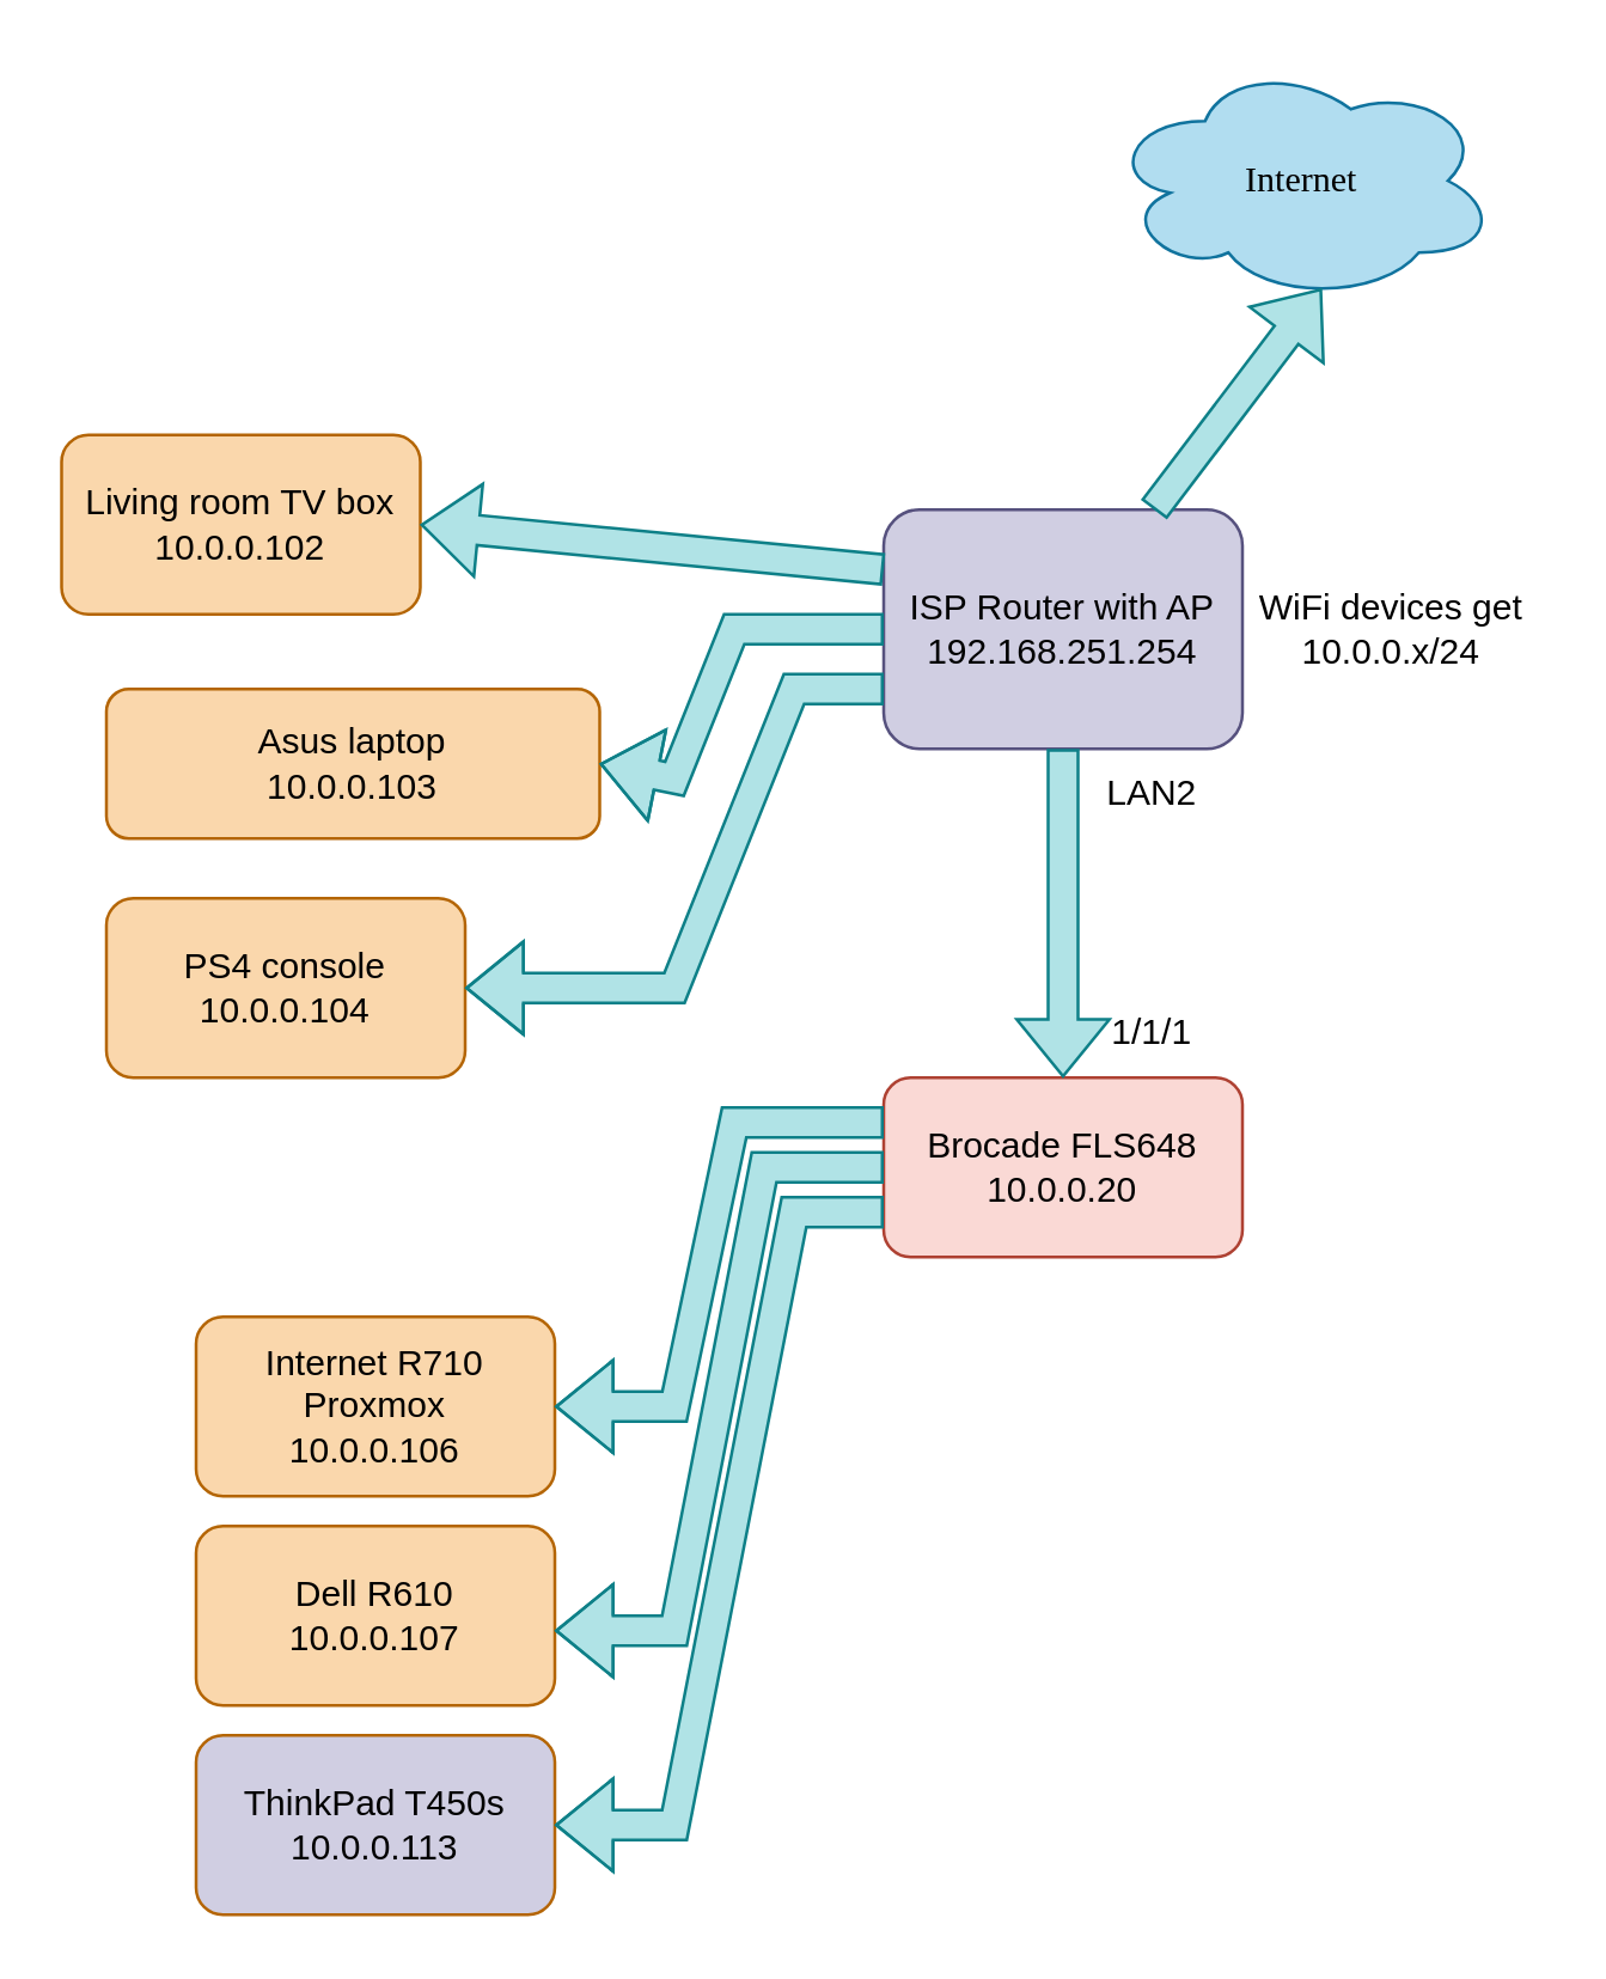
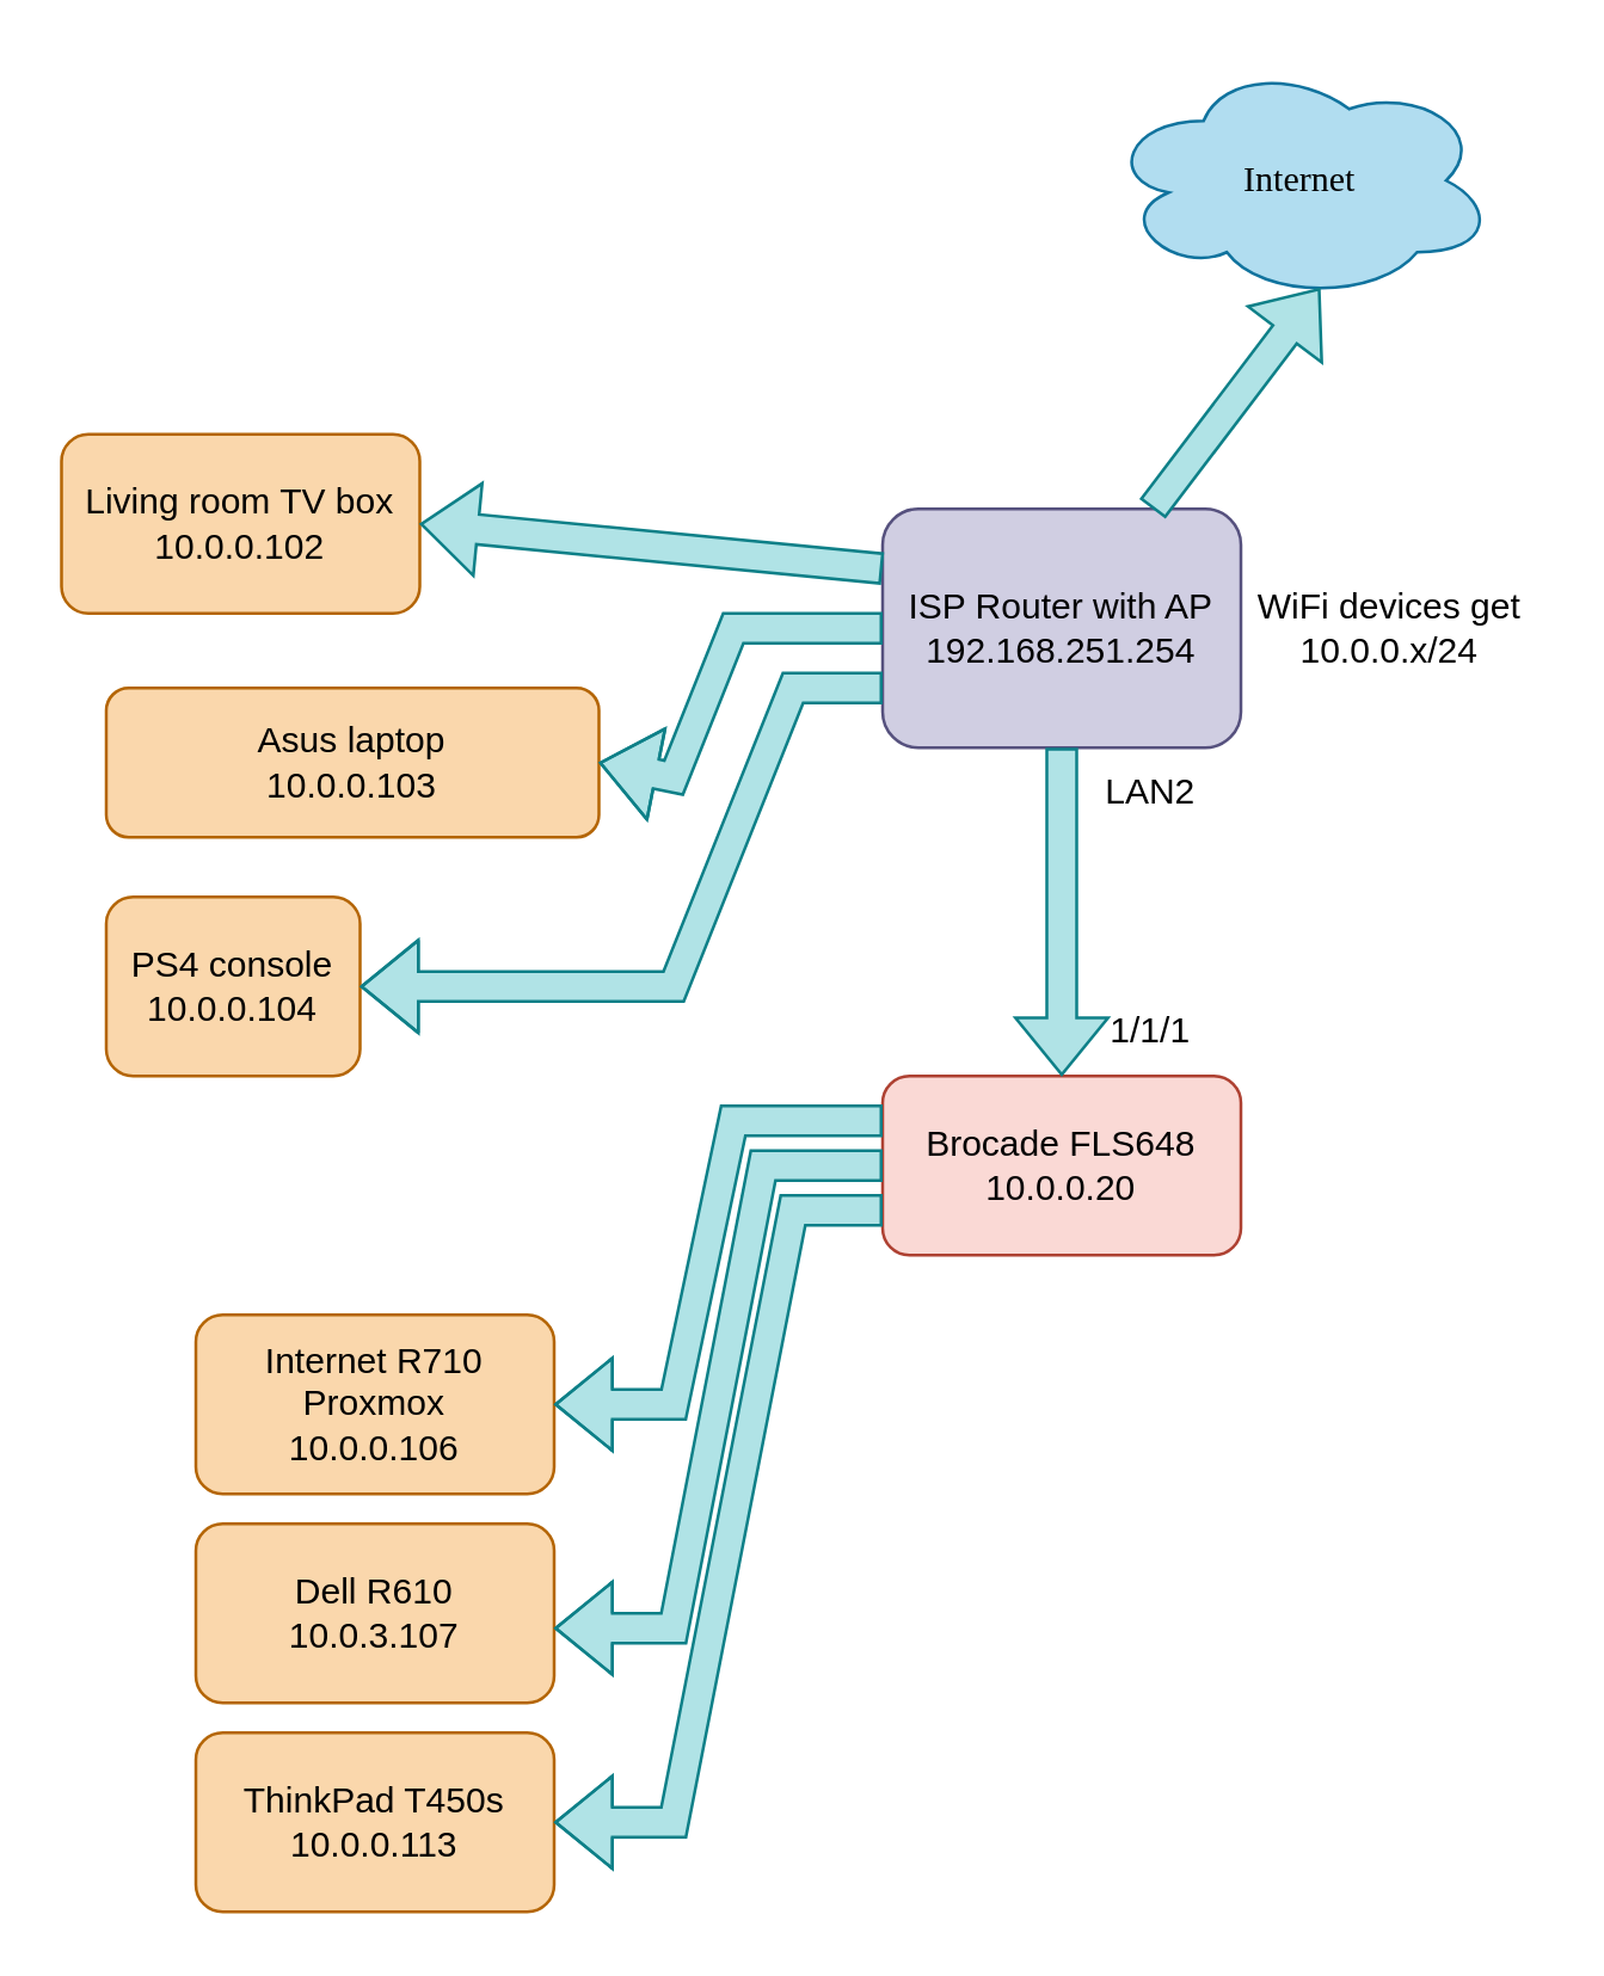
- <mxCell id="8" value="PS4 console&lt;div&gt;10.0.0.104&lt;/div&gt;" style="rounded=1;whiteSpace=wrap;html=1;fillColor=#fad7ac;strokeColor=#b46504;" vertex="1" parent="1"><mxGeometry x="35" y="300" width="120" height="60" as="geometry" /></mxCell>
+ <mxCell id="8" value="PS4 console&lt;div&gt;10.0.0.104&lt;/div&gt;" style="rounded=1;whiteSpace=wrap;html=1;fillColor=#fad7ac;strokeColor=#b46504;" vertex="1" parent="1"><mxGeometry x="35" y="300" width="85" height="60" as="geometry" /></mxCell>
- <mxCell id="17" value="Dell R610&lt;div&gt;10.0.0.107&lt;/div&gt;" style="rounded=1;whiteSpace=wrap;html=1;fillColor=#fad7ac;strokeColor=#b46504;" vertex="1" parent="1"><mxGeometry x="65" y="510" width="120" height="60" as="geometry" /></mxCell>
+ <mxCell id="17" value="Dell R610&lt;div&gt;10.0.3.107&lt;/div&gt;" style="rounded=1;whiteSpace=wrap;html=1;fillColor=#fad7ac;strokeColor=#b46504;" vertex="1" parent="1"><mxGeometry x="65" y="510" width="120" height="60" as="geometry" /></mxCell>
- <mxCell id="20" value="ThinkPad T450s&lt;div&gt;10.0.0.113&lt;/div&gt;" style="rounded=1;whiteSpace=wrap;html=1;fillColor=#d0cee2;strokeColor=#b46504;" vertex="1" parent="1"><mxGeometry x="65" y="580" width="120" height="60" as="geometry" /></mxCell>
+ <mxCell id="20" value="ThinkPad T450s&lt;div&gt;10.0.0.113&lt;/div&gt;" style="rounded=1;whiteSpace=wrap;html=1;fillColor=#fad7ac;strokeColor=#b46504;" vertex="1" parent="1"><mxGeometry x="65" y="580" width="120" height="60" as="geometry" /></mxCell>
